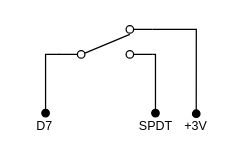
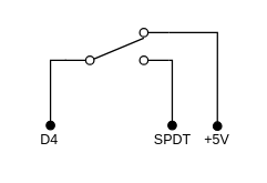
- <mxCell id="5" value="D7" style="text;html=1;align=center;verticalAlign=middle;resizable=0;points=[];autosize=1;fontSize=10;" parent="1" vertex="1"><mxGeometry x="20" y="90" width="30" height="20" as="geometry" /></mxCell>
+ <mxCell id="5" value="D4" style="text;html=1;align=center;verticalAlign=middle;resizable=0;points=[];autosize=1;fontSize=10;" parent="1" vertex="1"><mxGeometry x="20" y="90" width="30" height="20" as="geometry" /></mxCell>
- <mxCell id="3" value="+3V" style="text;html=1;align=center;verticalAlign=middle;resizable=0;points=[];autosize=1;fontSize=10;" parent="1" vertex="1"><mxGeometry x="141" y="90" width="30" height="20" as="geometry" /></mxCell>
+ <mxCell id="3" value="+5V" style="text;html=1;align=center;verticalAlign=middle;resizable=0;points=[];autosize=1;fontSize=10;" parent="1" vertex="1"><mxGeometry x="141" y="90" width="30" height="20" as="geometry" /></mxCell>
